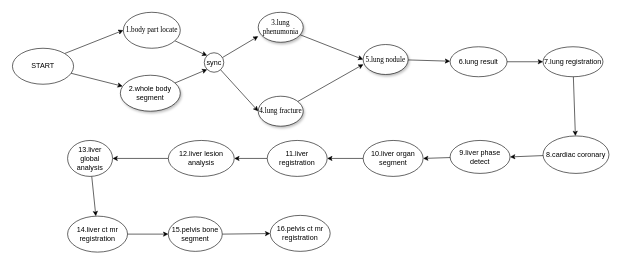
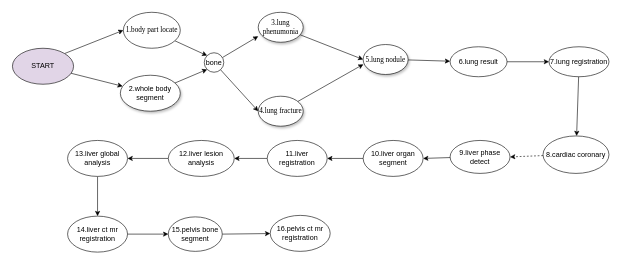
- <mxCell id="18" value="7.lung registration" style="ellipse;whiteSpace=wrap;html=1;" parent="1" vertex="1"><mxGeometry x="905" y="77.5" width="100" height="50" as="geometry" /></mxCell>
+ <mxCell id="18" value="7.lung registration" style="ellipse;whiteSpace=wrap;html=1;" parent="1" vertex="1"><mxGeometry x="915" y="77.5" width="100" height="50" as="geometry" /></mxCell>
- <mxCell id="39" value="sync&lt;br&gt;" style="ellipse;whiteSpace=wrap;html=1;aspect=fixed;" parent="1" vertex="1"><mxGeometry x="340" y="87.5" width="32.5" height="32.5" as="geometry" /></mxCell>
+ <mxCell id="39" value="bone&lt;br&gt;" style="ellipse;whiteSpace=wrap;html=1;aspect=fixed;" parent="1" vertex="1"><mxGeometry x="340" y="87.5" width="32.5" height="32.5" as="geometry" /></mxCell>
- <mxCell id="13" value="START" style="ellipse;whiteSpace=wrap;html=1;" parent="1" vertex="1"><mxGeometry y="80" width="102" height="60" as="geometry" x="20" /></mxCell>
+ <mxCell id="13" value="START" style="ellipse;whiteSpace=wrap;html=1;fillColor=#e1d5e7;" parent="1" vertex="1"><mxGeometry y="80" width="102" height="60" as="geometry" x="20" /></mxCell>
- <mxCell id="19" style="edgeStyle=none;rounded=0;orthogonalLoop=1;jettySize=auto;html=1;entryX=1;entryY=0.5;entryDx=0;entryDy=0;" parent="1" source="20" target="22" edge="1"><mxGeometry relative="1" as="geometry" /></mxCell>
+ <mxCell id="19" style="edgeStyle=none;rounded=0;orthogonalLoop=1;jettySize=auto;html=1;entryX=1;entryY=0.5;entryDx=0;entryDy=0;dashed=1;" parent="1" source="20" target="22" edge="1"><mxGeometry relative="1" as="geometry" /></mxCell>
- <mxCell id="30" value="13.liver global analysis" style="ellipse;whiteSpace=wrap;html=1;" parent="1" vertex="1"><mxGeometry x="112" y="233.75" width="75" height="60" as="geometry" /></mxCell>
+ <mxCell id="30" value="13.liver global analysis" style="ellipse;whiteSpace=wrap;html=1;" parent="1" vertex="1"><mxGeometry x="112" y="233.75" width="100" height="60" as="geometry" /></mxCell>
